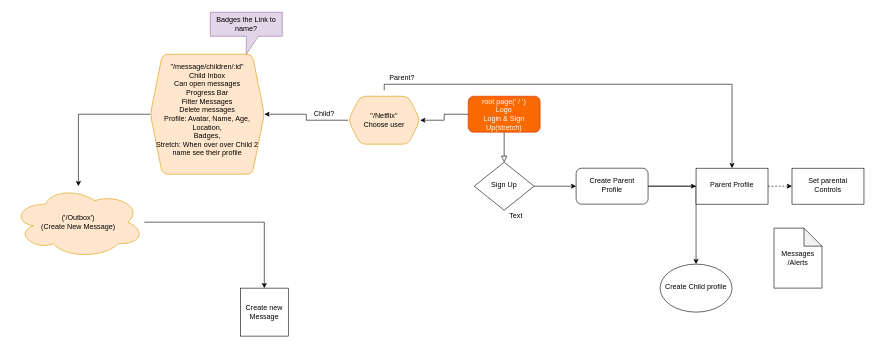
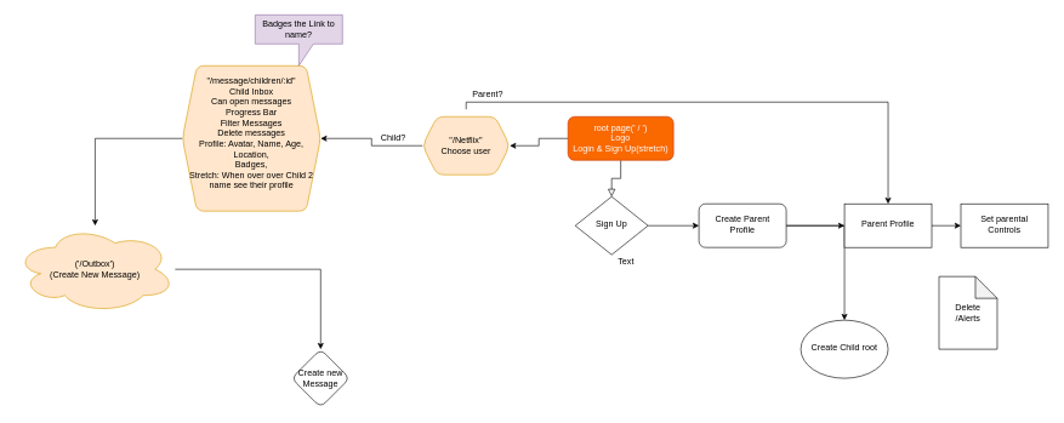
- <mxCell id="4" value="&lt;div&gt;root page(' / ')&lt;/div&gt;&lt;div&gt;Logo&lt;br&gt;&lt;/div&gt;Login &amp;amp; Sign Up(stretch)" style="rounded=1;whiteSpace=wrap;html=1;fontSize=12;glass=0;strokeWidth=1;shadow=0;fillColor=#fa6800;strokeColor=#C73500;fontColor=#ffffff;" parent="1" vertex="1"><mxGeometry x="780" y="160" width="120" height="60" as="geometry" /></mxCell>
+ <mxCell id="4" value="&lt;div&gt;root page(' / ')&lt;/div&gt;&lt;div&gt;Logo&lt;br&gt;&lt;/div&gt;Login &amp;amp; Sign Up(stretch)" style="rounded=1;whiteSpace=wrap;html=1;fontSize=12;glass=0;strokeWidth=1;shadow=0;fillColor=#fa6800;strokeColor=#C73500;fontColor=#ffffff;" parent="1" vertex="1"><mxGeometry x="780" y="160" width="145" height="60" as="geometry" /></mxCell>
- <mxCell id="10" value="" style="edgeStyle=orthogonalEdgeStyle;rounded=0;orthogonalLoop=1;jettySize=auto;html=1;dashed=1;" parent="1" source="11" target="21" edge="1"><mxGeometry relative="1" as="geometry" /></mxCell>
+ <mxCell id="10" value="" style="edgeStyle=orthogonalEdgeStyle;rounded=0;orthogonalLoop=1;jettySize=auto;html=1;" parent="1" source="11" target="21" edge="1"><mxGeometry relative="1" as="geometry" /></mxCell>
- <mxCell id="24" value="Messages&lt;br&gt;/Alerts" style="shape=note;whiteSpace=wrap;html=1;backgroundOutline=1;darkOpacity=0.05;" parent="1" vertex="1"><mxGeometry x="1290" y="380" width="80" height="100" as="geometry" /></mxCell>
+ <mxCell id="24" value="Delete&lt;br&gt;/Alerts" style="shape=note;whiteSpace=wrap;html=1;backgroundOutline=1;darkOpacity=0.05;" parent="1" vertex="1"><mxGeometry x="1290" y="380" width="80" height="100" as="geometry" /></mxCell>
- <mxCell id="20" value="Create Child profile" style="ellipse;whiteSpace=wrap;html=1;shadow=0;strokeWidth=1;spacing=6;spacingTop=-4;" parent="1" vertex="1"><mxGeometry x="1100" y="440" width="120" height="80" as="geometry" /></mxCell>
+ <mxCell id="20" value="Create Child root" style="ellipse;whiteSpace=wrap;html=1;shadow=0;strokeWidth=1;spacing=6;spacingTop=-4;" parent="1" vertex="1"><mxGeometry x="1100" y="440" width="120" height="80" as="geometry" /></mxCell>
- <mxCell id="19" value="Create new Message" style="whiteSpace=wrap;html=1;shadow=0;strokeWidth=1;glass=0;rounded=0;" parent="1" vertex="1"><mxGeometry x="400" y="480" width="80" height="80" as="geometry" /></mxCell>
+ <mxCell id="19" value="Create new Message" style="rhombus;whiteSpace=wrap;html=1;rounded=1;shadow=0;strokeWidth=1;glass=0;" parent="1" vertex="1"><mxGeometry x="400" y="480" width="80" height="80" as="geometry" /></mxCell>
